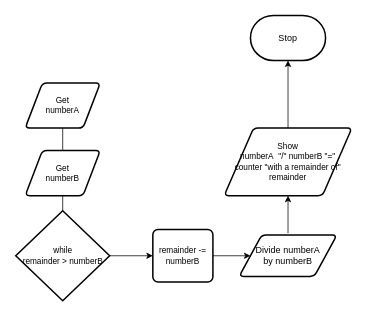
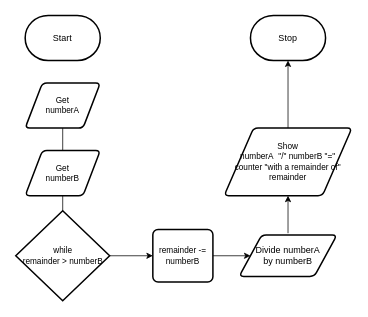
+ <mxCell id="2" value="Start" style="strokeWidth=2;html=1;shape=mxgraph.flowchart.terminator;whiteSpace=wrap;" parent="1" vertex="1"><mxGeometry x="33" y="20" width="100" height="60" as="geometry" /></mxCell>
